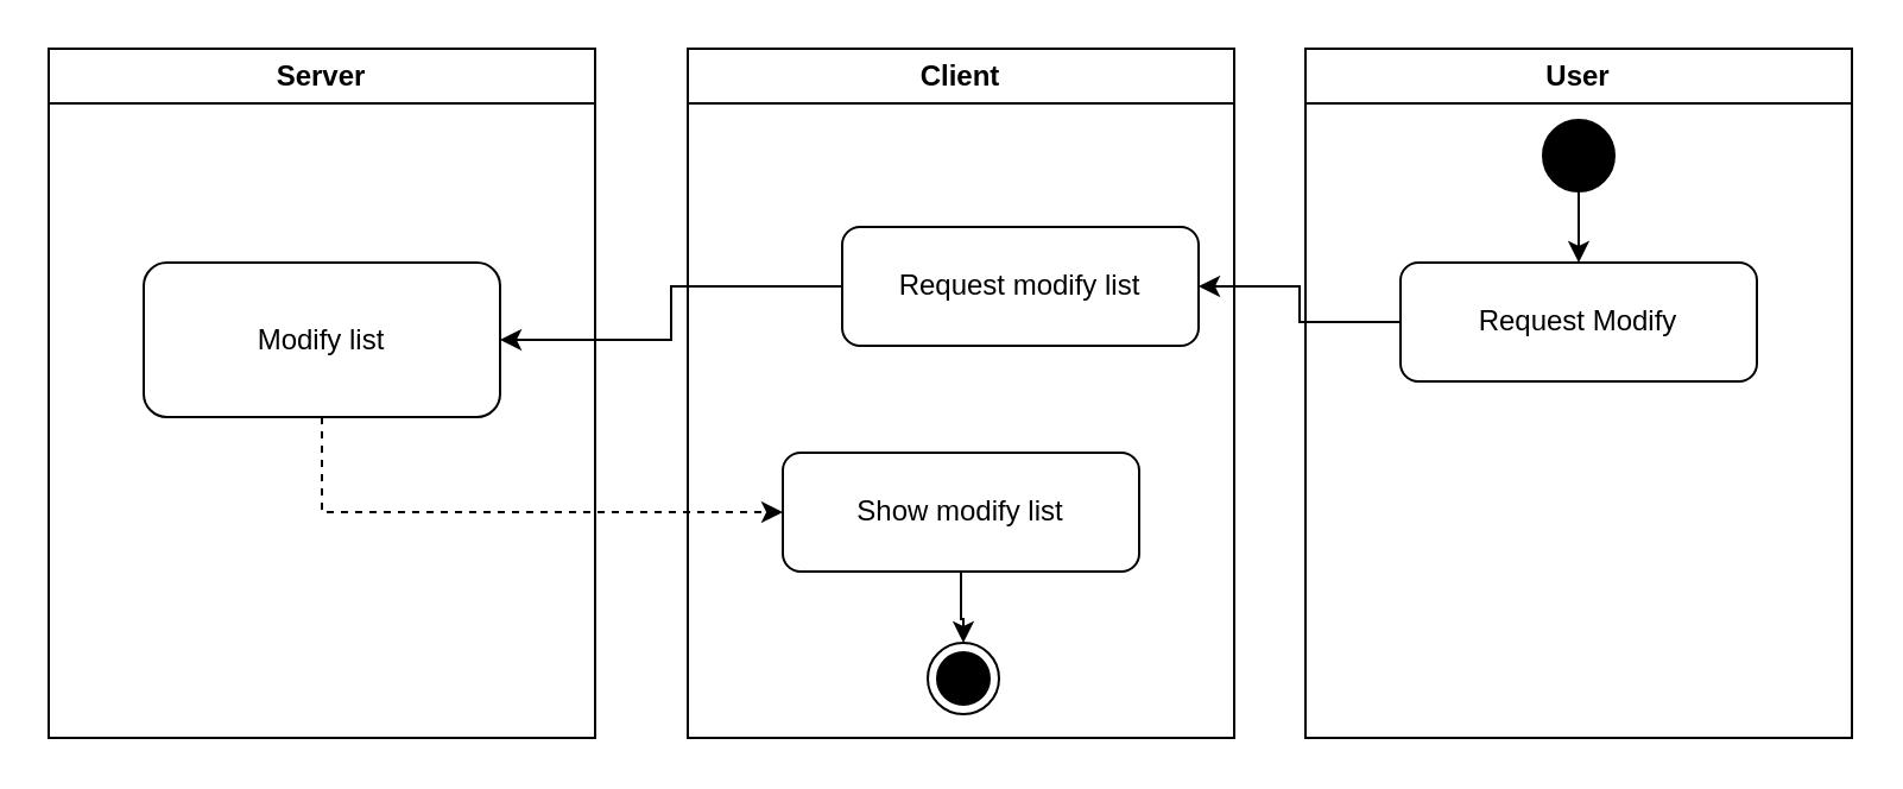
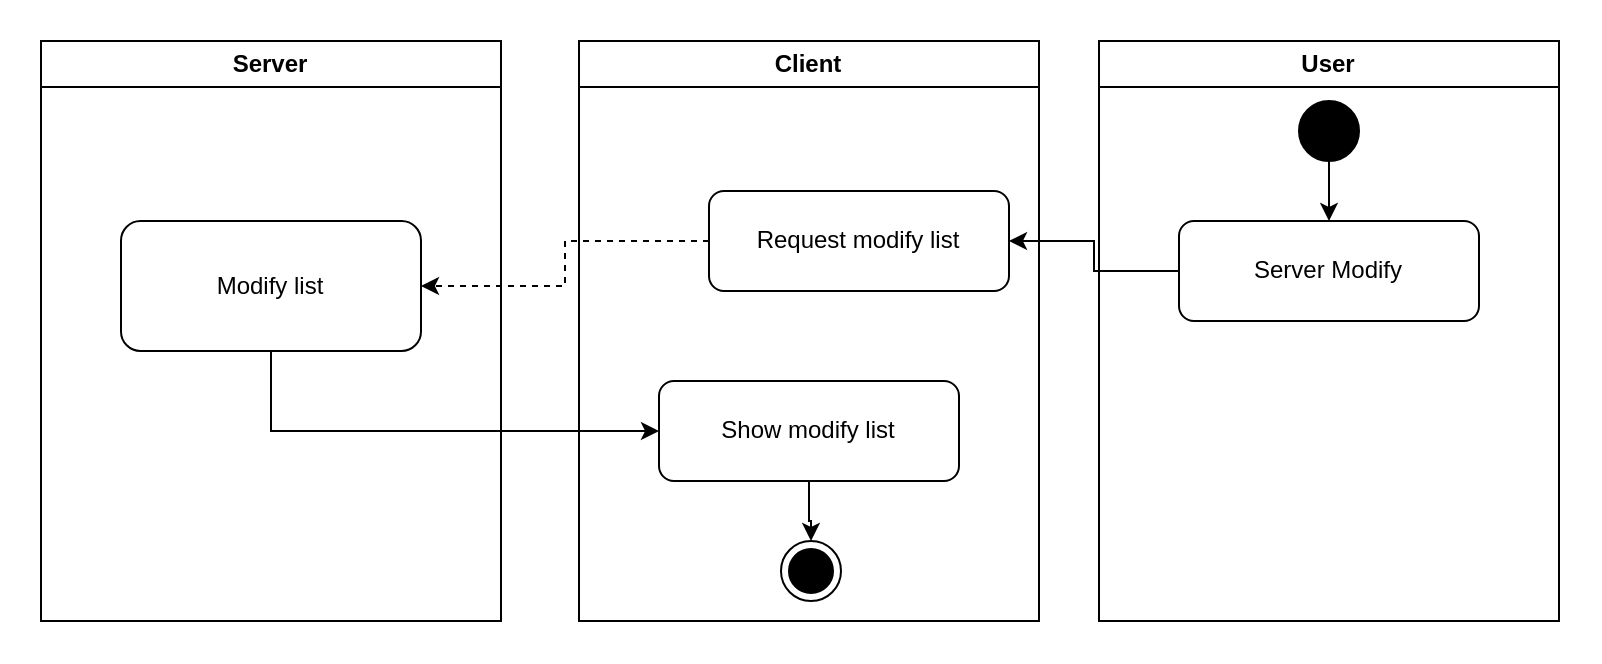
- <mxCell id="12" value="" style="edgeStyle=orthogonalEdgeStyle;rounded=0;orthogonalLoop=1;jettySize=auto;html=1;" edge="1" parent="1" source="3" target="10"><mxGeometry relative="1" as="geometry" /></mxCell>
+ <mxCell id="12" value="" style="edgeStyle=orthogonalEdgeStyle;rounded=0;orthogonalLoop=1;jettySize=auto;html=1;dashed=1;" edge="1" parent="1" source="3" target="10"><mxGeometry relative="1" as="geometry" /></mxCell>
- <mxCell id="6" value="Request Modify" style="rounded=1;whiteSpace=wrap;html=1;" vertex="1" parent="5"><mxGeometry x="40" y="90" width="150" height="50" as="geometry" /></mxCell>
+ <mxCell id="6" value="Server Modify" style="rounded=1;whiteSpace=wrap;html=1;" vertex="1" parent="5"><mxGeometry x="40" y="90" width="150" height="50" as="geometry" /></mxCell>
- <mxCell id="13" style="edgeStyle=orthogonalEdgeStyle;rounded=0;orthogonalLoop=1;jettySize=auto;html=1;entryX=0;entryY=0.5;entryDx=0;entryDy=0;dashed=1;" edge="1" parent="1" source="10" target="4"><mxGeometry relative="1" as="geometry"><Array as="points"><mxPoint x="135" y="215" /></Array></mxGeometry></mxCell>
+ <mxCell id="13" style="edgeStyle=orthogonalEdgeStyle;rounded=0;orthogonalLoop=1;jettySize=auto;html=1;entryX=0;entryY=0.5;entryDx=0;entryDy=0;" edge="1" parent="1" source="10" target="4"><mxGeometry relative="1" as="geometry"><Array as="points"><mxPoint x="135" y="215" /></Array></mxGeometry></mxCell>
